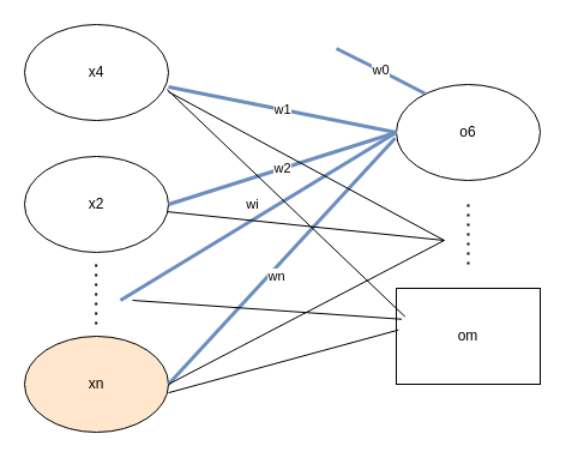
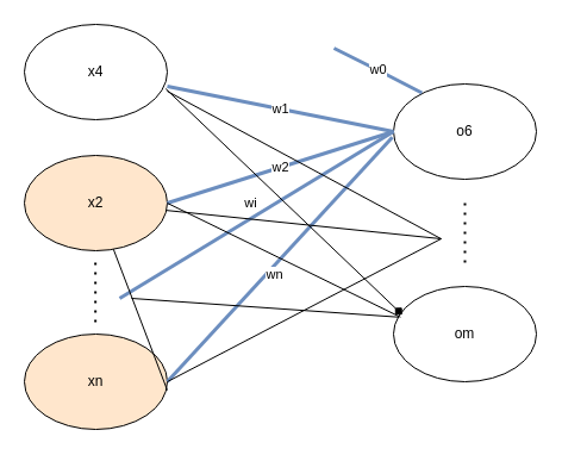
- <mxCell id="4" value="x2" style="ellipse;whiteSpace=wrap;html=1;" vertex="1" parent="1"><mxGeometry x="20" y="130" width="120" height="80" as="geometry" /></mxCell>
+ <mxCell id="4" value="x2" style="ellipse;whiteSpace=wrap;html=1;fillColor=#ffe6cc;" vertex="1" parent="1"><mxGeometry x="20" y="130" width="120" height="80" as="geometry" /></mxCell>
+ <mxCell id="17" value="" style="endArrow=none;html=1;rounded=0;strokeWidth=1;exitX=1;exitY=0.5;exitDx=0;exitDy=0;entryX=0.049;entryY=0.322;entryDx=0;entryDy=0;entryPerimeter=0;" edge="1" parent="1" source="4" target="6"><mxGeometry width="50" height="50" relative="1" as="geometry"><mxPoint x="270" y="150" as="sourcePoint" /><mxPoint x="320" y="100" as="targetPoint" /></mxGeometry></mxCell>
- <mxCell id="16" value="" style="endArrow=none;html=1;rounded=0;strokeWidth=1;exitX=0.989;exitY=0.675;exitDx=0;exitDy=0;exitPerimeter=0;entryX=0.061;entryY=0.296;entryDx=0;entryDy=0;entryPerimeter=0;" edge="1" parent="1" source="2" target="6"><mxGeometry width="50" height="50" relative="1" as="geometry"><mxPoint x="270" y="150" as="sourcePoint" /><mxPoint x="340" y="270" as="targetPoint" /></mxGeometry></mxCell>
+ <mxCell id="16" value="" style="endArrow=diamond;html=1;rounded=0;strokeWidth=1;exitX=0.989;exitY=0.675;exitDx=0;exitDy=0;exitPerimeter=0;entryX=0.061;entryY=0.296;entryDx=0;entryDy=0;entryPerimeter=0;" edge="1" parent="1" source="2" target="6"><mxGeometry width="50" height="50" relative="1" as="geometry"><mxPoint x="270" y="150" as="sourcePoint" /><mxPoint x="340" y="270" as="targetPoint" /></mxGeometry></mxCell>
- <mxCell id="6" value="om" style="whiteSpace=wrap;html=1;rounded=0;" vertex="1" parent="1"><mxGeometry x="330" y="240" width="120" height="80" as="geometry" /></mxCell>
+ <mxCell id="6" value="om" style="ellipse;whiteSpace=wrap;html=1;" vertex="1" parent="1"><mxGeometry x="330" y="240" width="120" height="80" as="geometry" /></mxCell>
- <mxCell id="19" value="" style="endArrow=none;html=1;rounded=0;strokeWidth=1;exitX=1;exitY=0.589;exitDx=0;exitDy=0;exitPerimeter=0;entryX=0.015;entryY=0.434;entryDx=0;entryDy=0;entryPerimeter=0;" edge="1" parent="1" source="3" target="6"><mxGeometry width="50" height="50" relative="1" as="geometry"><mxPoint x="270" y="150" as="sourcePoint" /><mxPoint x="320" y="100" as="targetPoint" /></mxGeometry></mxCell>
+ <mxCell id="19" value="" style="endArrow=none;html=1;rounded=0;strokeWidth=1;exitX=1;exitY=0.589;exitDx=0;exitDy=0;exitPerimeter=0;" edge="1" parent="1" source="3" target="4"><mxGeometry width="50" height="50" relative="1" as="geometry"><mxPoint x="270" y="150" as="sourcePoint" /><mxPoint x="320" y="100" as="targetPoint" /></mxGeometry></mxCell>
